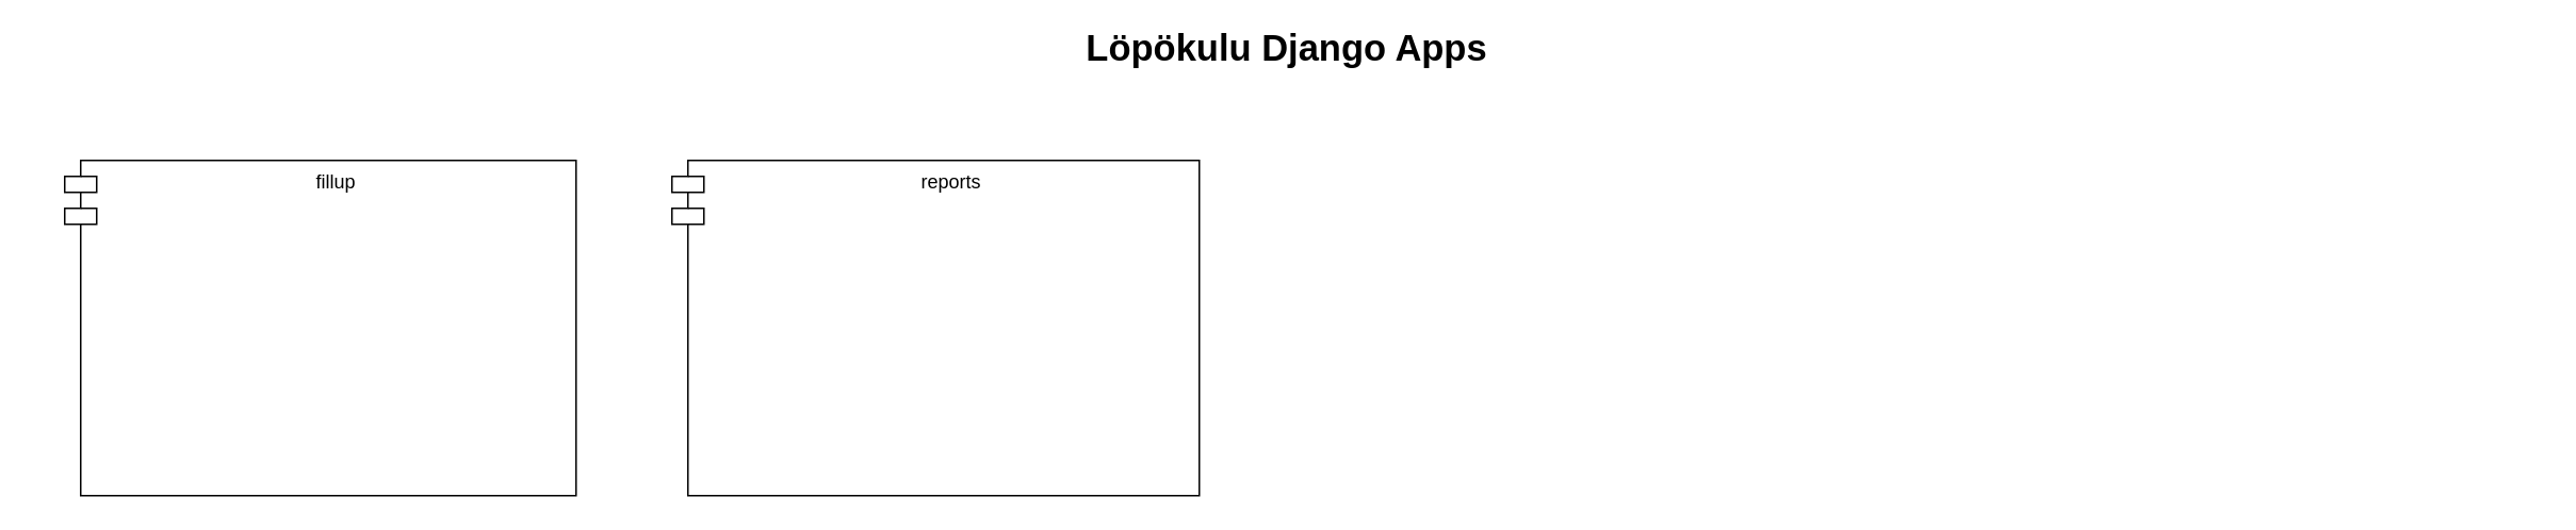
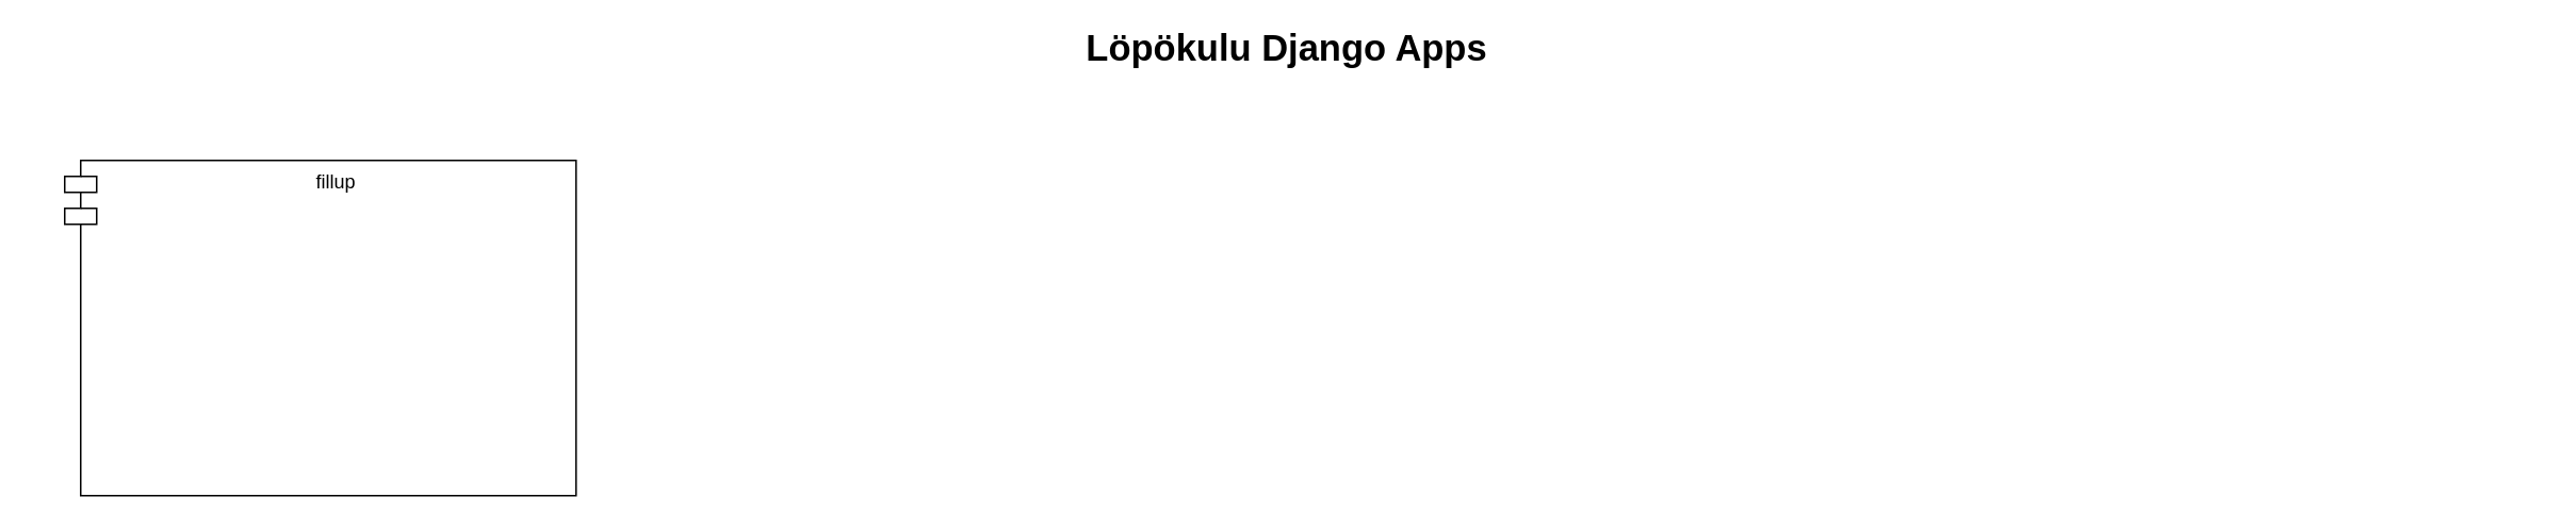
- <mxCell id="3" value="reports" style="shape=module;align=left;spacingLeft=20;align=center;verticalAlign=top;strokeColor=#000000;" vertex="1" parent="1"><mxGeometry x="420" y="100" width="330" height="210" as="geometry" /></mxCell>
